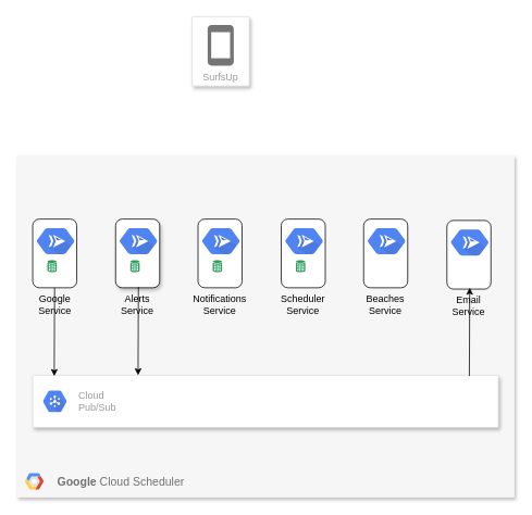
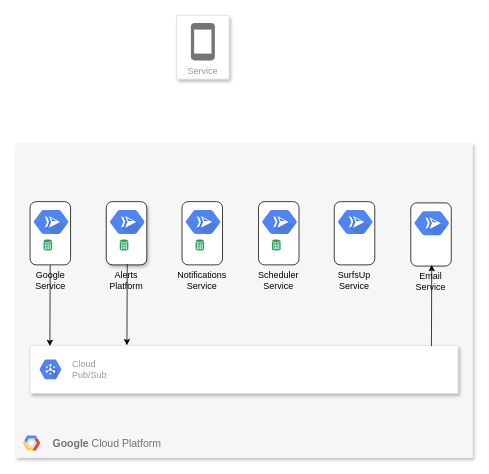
- <mxCell id="2" value="SurfsUp" style="strokeColor=#dddddd;fillColor=#ffffff;shadow=1;strokeWidth=1;rounded=1;absoluteArcSize=1;arcSize=2;labelPosition=center;verticalLabelPosition=middle;align=center;verticalAlign=bottom;spacingLeft=0;fontColor=#999999;fontSize=12;whiteSpace=wrap;spacingBottom=2;html=1;" parent="1" vertex="1"><mxGeometry x="235" y="20" width="70" height="85" as="geometry" /></mxCell>
+ <mxCell id="2" value="Service" style="strokeColor=#dddddd;fillColor=#ffffff;shadow=1;strokeWidth=1;rounded=1;absoluteArcSize=1;arcSize=2;labelPosition=center;verticalLabelPosition=middle;align=center;verticalAlign=bottom;spacingLeft=0;fontColor=#999999;fontSize=12;whiteSpace=wrap;spacingBottom=2;html=1;" parent="1" vertex="1"><mxGeometry x="235" y="20" width="70" height="85" as="geometry" /></mxCell>
- <mxCell id="10" value="Alerts Service" style="rounded=1;whiteSpace=wrap;html=1;labelBorderColor=none;verticalAlign=top;labelPosition=center;verticalLabelPosition=bottom;align=center;shadow=1;" parent="9" vertex="1"><mxGeometry x="7.202" width="53.989" height="84.286" as="geometry" /></mxCell>
+ <mxCell id="10" value="Alerts Platform" style="rounded=1;whiteSpace=wrap;html=1;labelBorderColor=none;verticalAlign=top;labelPosition=center;verticalLabelPosition=bottom;align=center;shadow=1;" parent="9" vertex="1"><mxGeometry x="7.202" width="53.989" height="84.286" as="geometry" /></mxCell>
- <mxCell id="26" value="Beaches Service" style="rounded=1;whiteSpace=wrap;html=1;labelBorderColor=none;verticalAlign=top;labelPosition=center;verticalLabelPosition=bottom;align=center;" parent="25" vertex="1"><mxGeometry x="7.202" width="53.989" height="84.286" as="geometry" /></mxCell>
+ <mxCell id="26" value="SurfsUp Service" style="rounded=1;whiteSpace=wrap;html=1;labelBorderColor=none;verticalAlign=top;labelPosition=center;verticalLabelPosition=bottom;align=center;" parent="25" vertex="1"><mxGeometry x="7.202" width="53.989" height="84.286" as="geometry" /></mxCell>
- <mxCell id="4" value="&lt;b&gt;Google &lt;/b&gt;Cloud Scheduler" style="fillColor=#F6F6F6;strokeColor=none;shadow=1;gradientColor=none;fontSize=14;align=left;spacing=10;fontColor=#717171;9E9E9E;verticalAlign=bottom;spacingTop=-4;fontStyle=0;spacingLeft=40;html=1;container=0;rounded=0;" parent="1" vertex="1"><mxGeometry x="20" y="190" width="610" height="420" as="geometry" /></mxCell>
+ <mxCell id="4" value="&lt;b&gt;Google &lt;/b&gt;Cloud Platform" style="fillColor=#F6F6F6;strokeColor=none;shadow=1;gradientColor=none;fontSize=14;align=left;spacing=10;fontColor=#717171;9E9E9E;verticalAlign=bottom;spacingTop=-4;fontStyle=0;spacingLeft=40;html=1;container=0;rounded=0;" parent="1" vertex="1"><mxGeometry x="20" y="190" width="610" height="420" as="geometry" /></mxCell>
